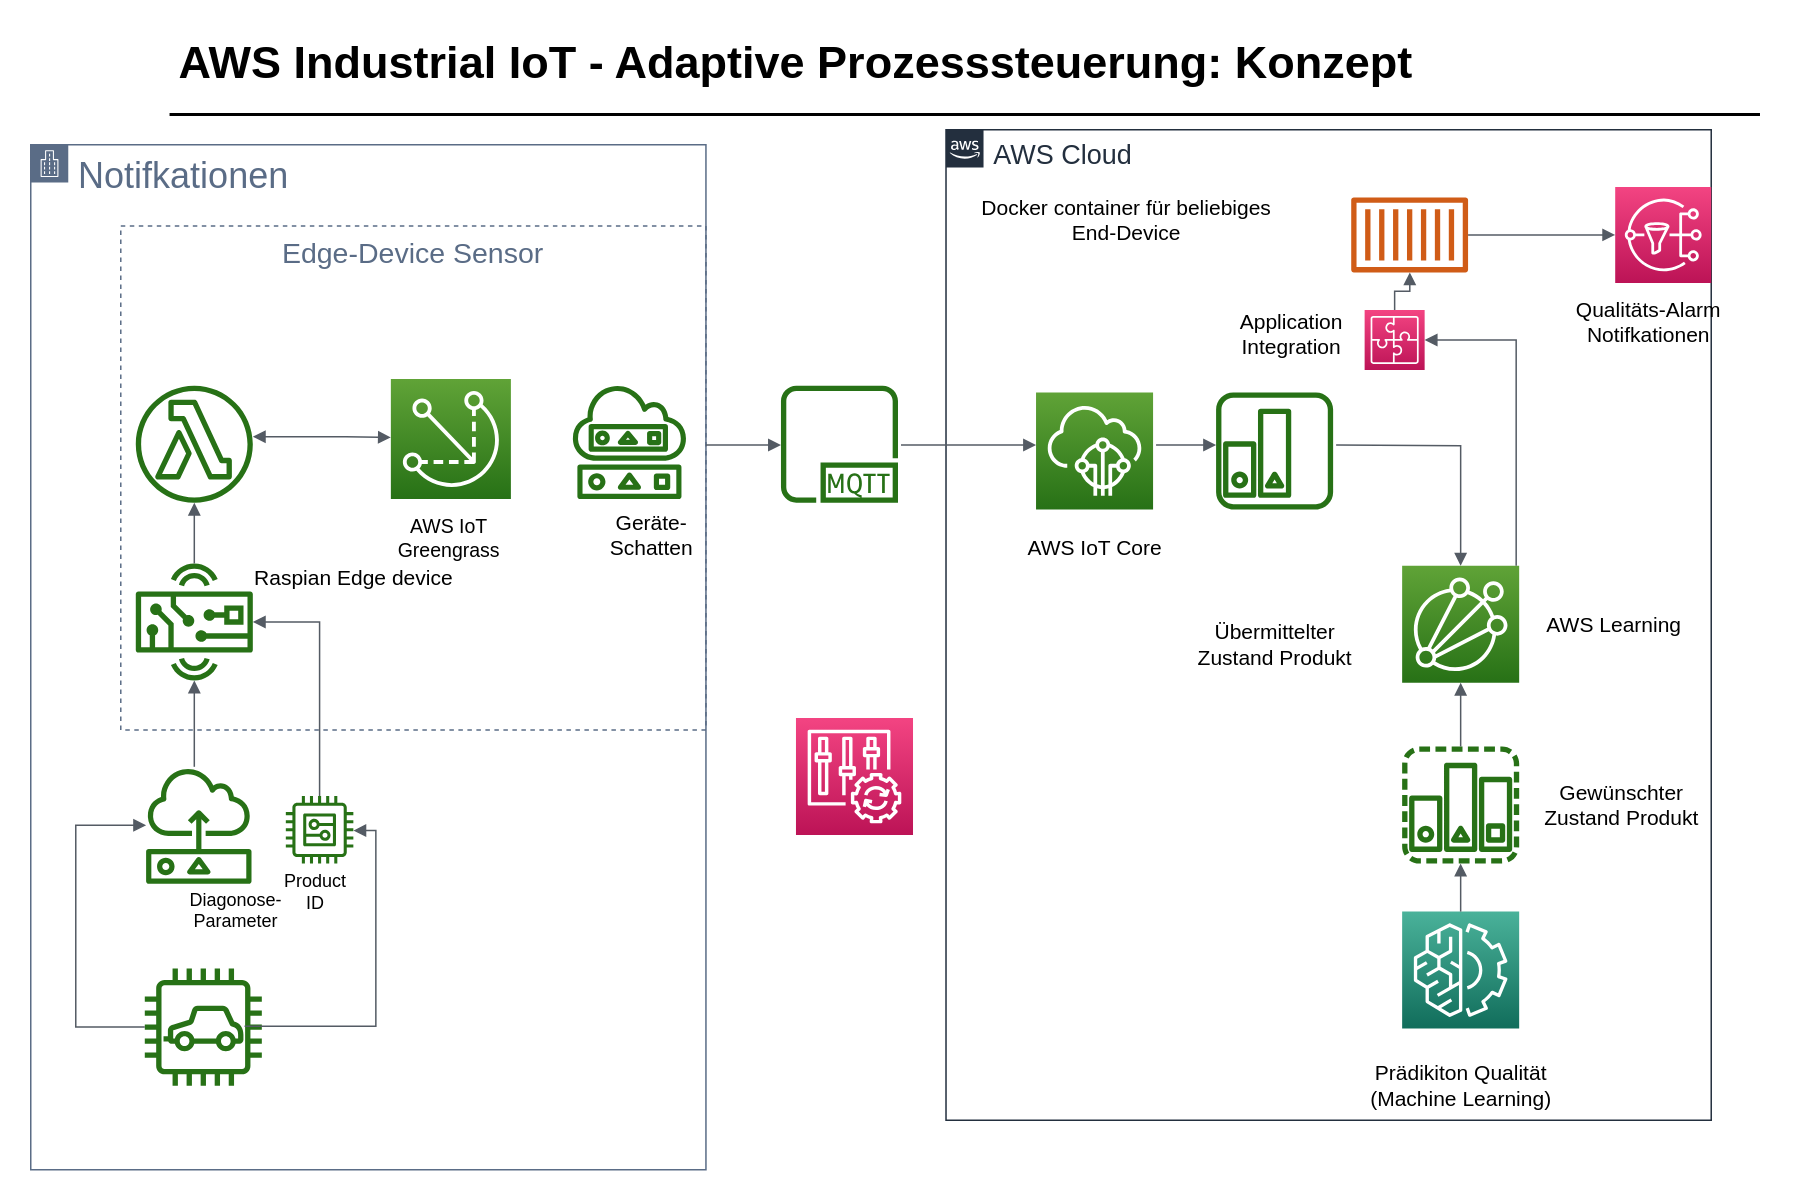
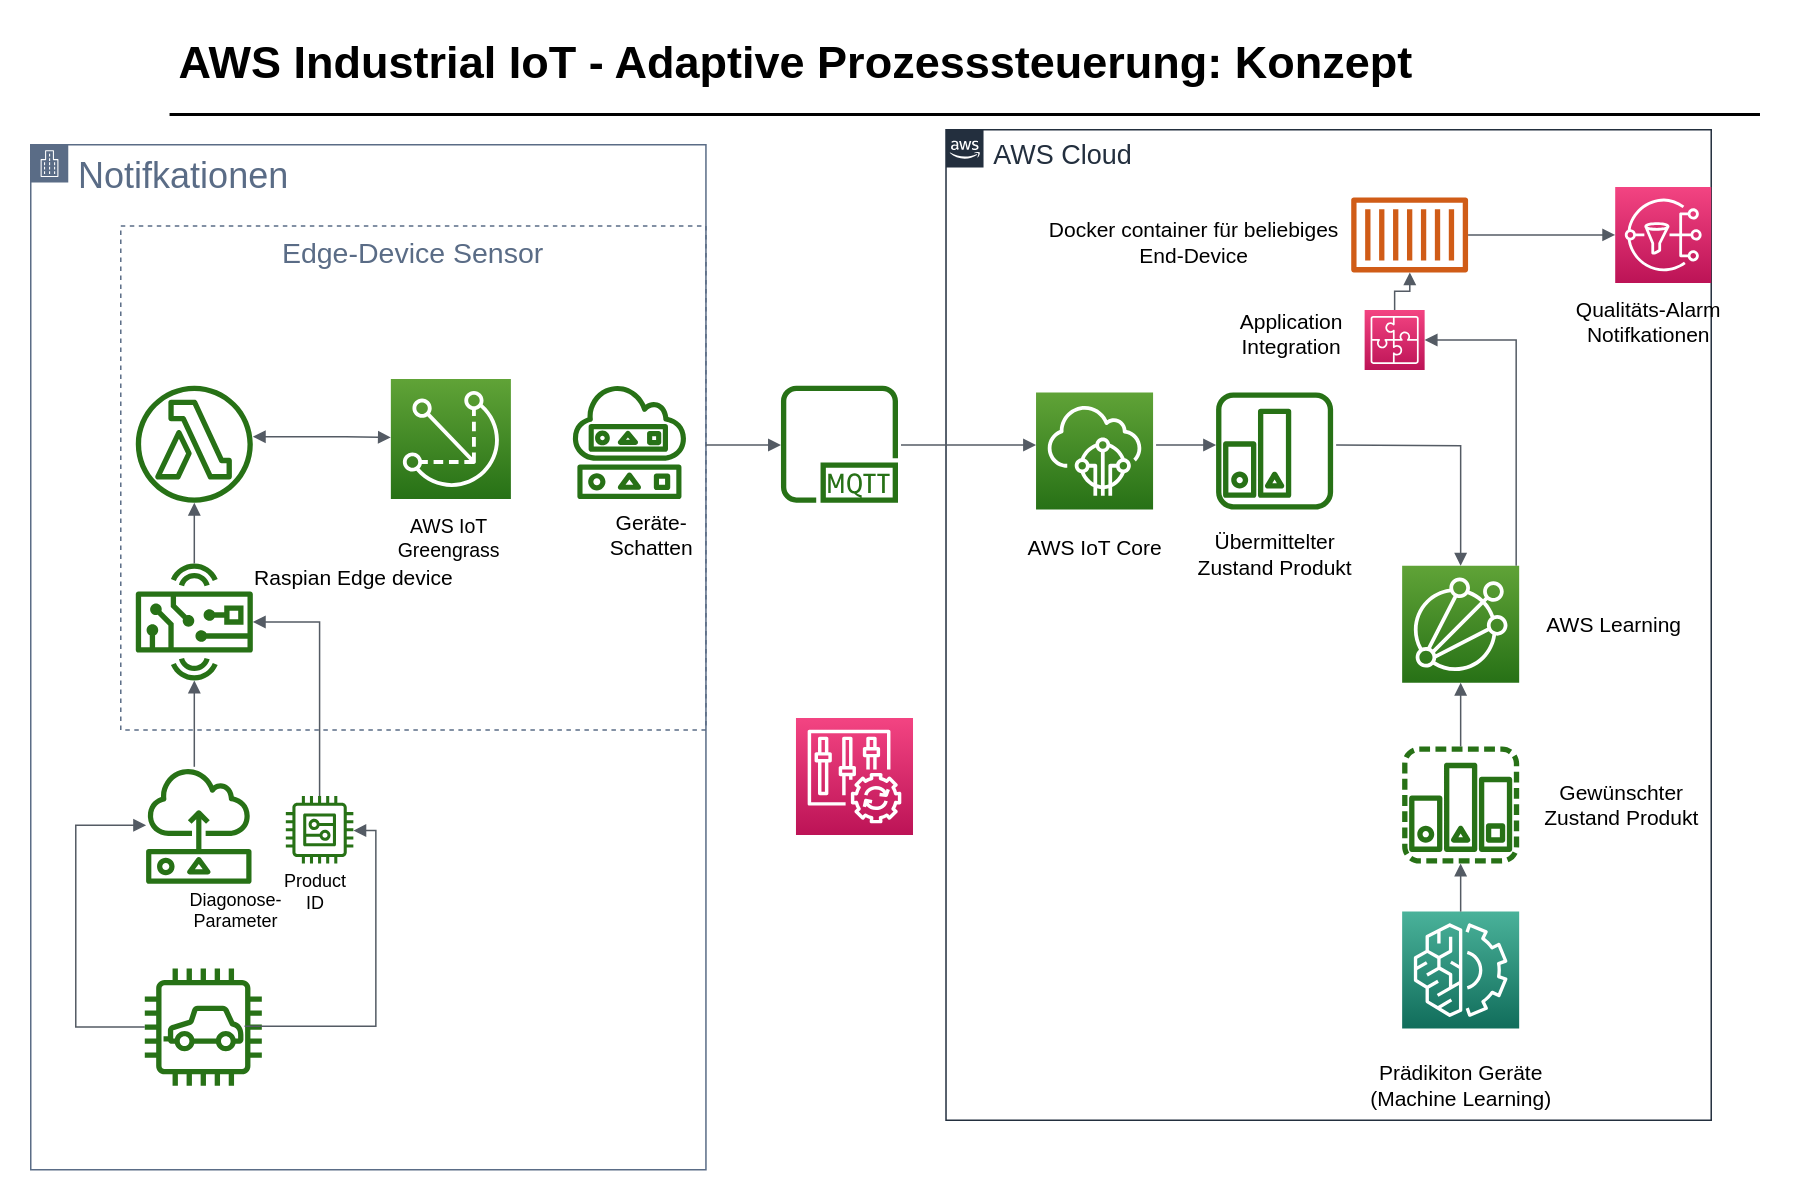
- <mxCell id="43" value="&lt;div&gt;Docker container für beliebiges &lt;br&gt;&lt;/div&gt;&lt;div&gt;End-Device&lt;/div&gt;" style="text;html=1;align=center;verticalAlign=middle;resizable=0;points=[];;autosize=1;fontSize=14;" vertex="1" parent="1"><mxGeometry x="645" y="126" width="210" height="40" as="geometry" /></mxCell>
+ <mxCell id="43" value="&lt;div&gt;Docker container für beliebiges &lt;br&gt;&lt;/div&gt;&lt;div&gt;End-Device&lt;/div&gt;" style="text;html=1;align=center;verticalAlign=middle;resizable=0;points=[];;autosize=1;fontSize=14;" vertex="1" parent="1"><mxGeometry x="690" y="141" width="210" height="40" as="geometry" /></mxCell>
- <mxCell id="32" value="&lt;div&gt;Übermittelter &lt;br&gt;&lt;/div&gt;&lt;div&gt;Zustand Produkt&lt;br&gt;&lt;/div&gt;" style="text;html=1;align=center;verticalAlign=middle;resizable=0;points=[];;autosize=1;fontSize=14;" vertex="1" parent="1"><mxGeometry x="789" y="409" width="120" height="40" as="geometry" /></mxCell>
+ <mxCell id="32" value="&lt;div&gt;Übermittelter &lt;br&gt;&lt;/div&gt;&lt;div&gt;Zustand Produkt&lt;br&gt;&lt;/div&gt;" style="text;html=1;align=center;verticalAlign=middle;resizable=0;points=[];;autosize=1;fontSize=14;" vertex="1" parent="1"><mxGeometry x="789" y="349" width="120" height="40" as="geometry" /></mxCell>
- <mxCell id="38" value="&lt;div&gt;&lt;br&gt;&lt;/div&gt;&lt;div&gt;Prädikiton Qualität &lt;br&gt;&lt;/div&gt;&lt;div&gt;(Machine Learning)&lt;br&gt;&lt;/div&gt;" style="text;html=1;align=center;verticalAlign=middle;resizable=0;points=[];;autosize=1;fontSize=14;" vertex="1" parent="1"><mxGeometry x="903" y="685" width="140" height="60" as="geometry" /></mxCell>
+ <mxCell id="38" value="&lt;div&gt;&lt;br&gt;&lt;/div&gt;&lt;div&gt;Prädikiton Geräte &lt;br&gt;&lt;/div&gt;&lt;div&gt;(Machine Learning)&lt;br&gt;&lt;/div&gt;" style="text;html=1;align=center;verticalAlign=middle;resizable=0;points=[];;autosize=1;fontSize=14;" vertex="1" parent="1"><mxGeometry x="903" y="685" width="140" height="60" as="geometry" /></mxCell>
